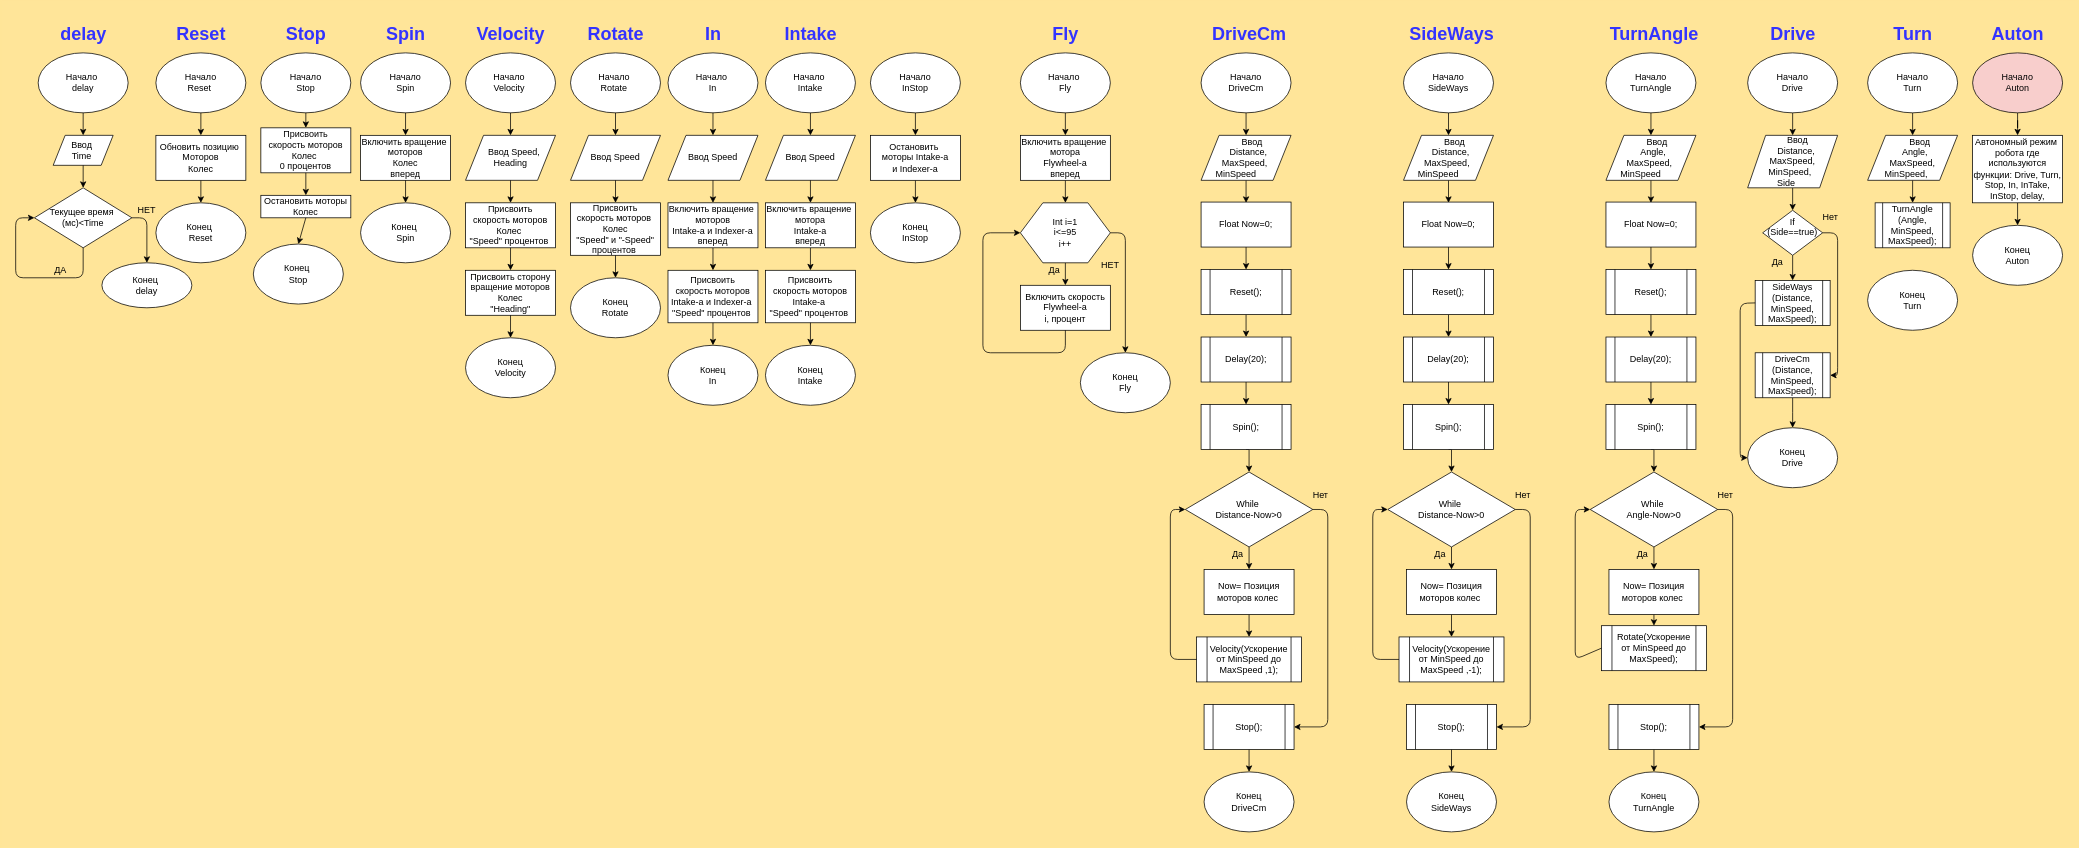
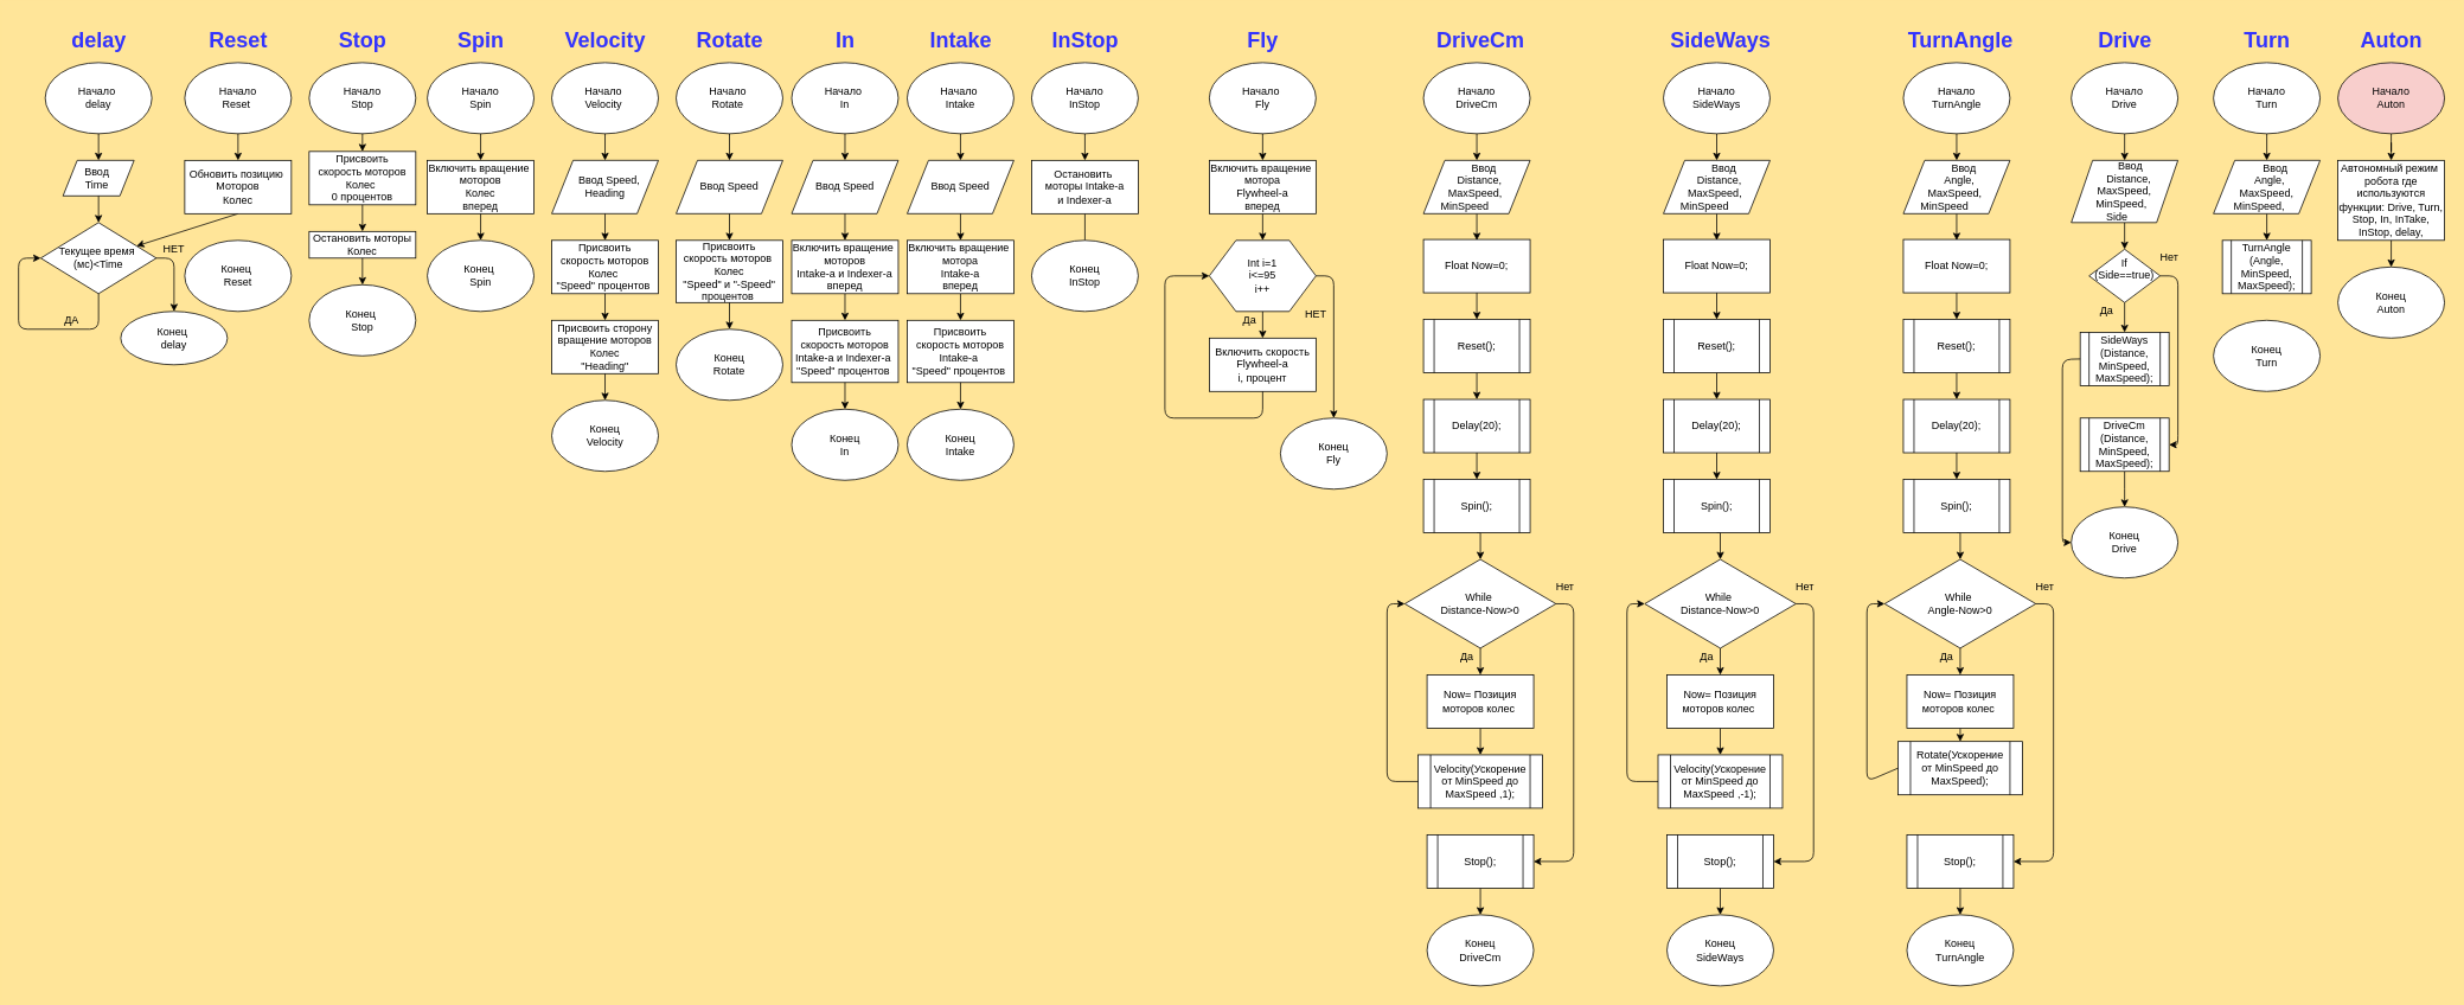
+ <mxCell id="177" value="&lt;h1&gt;&lt;font color=&quot;#3333ff&quot;&gt;InStop&lt;/font&gt;&lt;/h1&gt;" style="text;html=1;align=center;verticalAlign=middle;resizable=0;points=[];autosize=1;" vertex="1" parent="1"><mxGeometry x="1175" width="90" height="50" as="geometry" y="20" /></mxCell>
- <mxCell id="5" value="" style="endArrow=classic;html=1;entryX=0.5;entryY=0;entryDx=0;entryDy=0;exitX=0.5;exitY=1;exitDx=0;exitDy=0;" parent="1" source="18" target="4" edge="1"><mxGeometry width="50" height="50" relative="1" as="geometry"><mxPoint x="267" y="220" as="sourcePoint" /><mxPoint x="407" y="210" as="targetPoint" /></mxGeometry></mxCell>
+ <mxCell id="5" value="" style="endArrow=classic;html=1;exitX=0.5;exitY=1;exitDx=0;exitDy=0;" parent="1" source="18" target="9" edge="1"><mxGeometry width="50" height="50" relative="1" as="geometry"><mxPoint x="267" y="220" as="sourcePoint" /><mxPoint x="407" y="210" as="targetPoint" /></mxGeometry></mxCell>
- <mxCell id="178" style="edgeStyle=orthogonalEdgeStyle;rounded=0;orthogonalLoop=1;jettySize=auto;html=1;exitX=0.5;exitY=1;exitDx=0;exitDy=0;entryX=0.5;entryY=0;entryDx=0;entryDy=0;" edge="1" parent="1" source="179" target="180"><mxGeometry relative="1" as="geometry" /></mxCell>
+ <mxCell id="178" style="edgeStyle=orthogonalEdgeStyle;rounded=0;orthogonalLoop=1;jettySize=auto;html=1;exitX=0.5;exitY=1;exitDx=0;exitDy=0;entryX=0.5;entryY=0;entryDx=0;entryDy=0;endArrow=none;" edge="1" parent="1" source="179" target="180"><mxGeometry relative="1" as="geometry" /></mxCell>
- <mxCell id="24" value="Конец&amp;nbsp;&lt;br&gt;Stop" style="ellipse;whiteSpace=wrap;html=1;" parent="1" vertex="1"><mxGeometry x="337" y="325" width="120" height="80" as="geometry" /></mxCell>
+ <mxCell id="24" value="Конец&amp;nbsp;&lt;br&gt;Stop" style="ellipse;whiteSpace=wrap;html=1;" parent="1" vertex="1"><mxGeometry x="347" y="320" width="120" height="80" as="geometry" /></mxCell>
